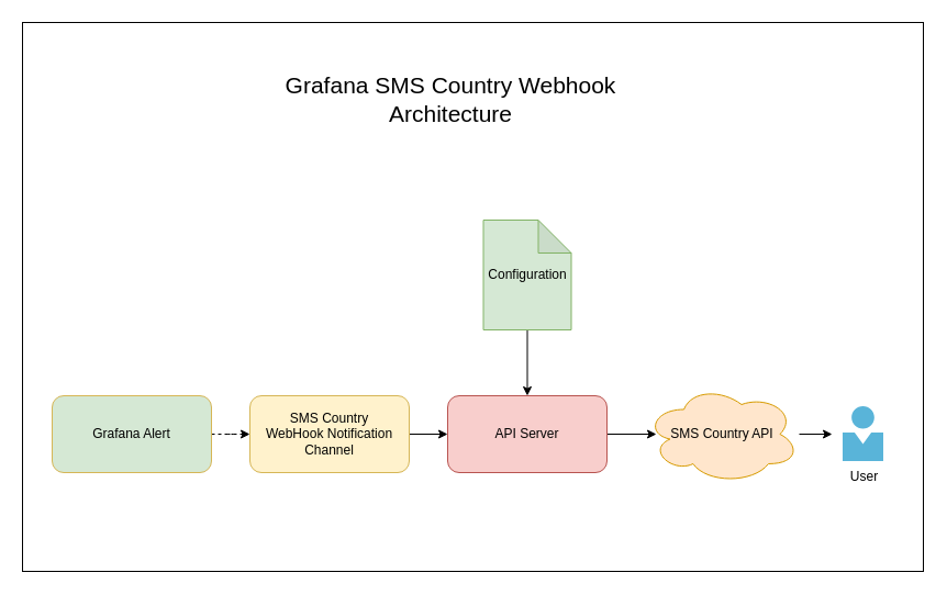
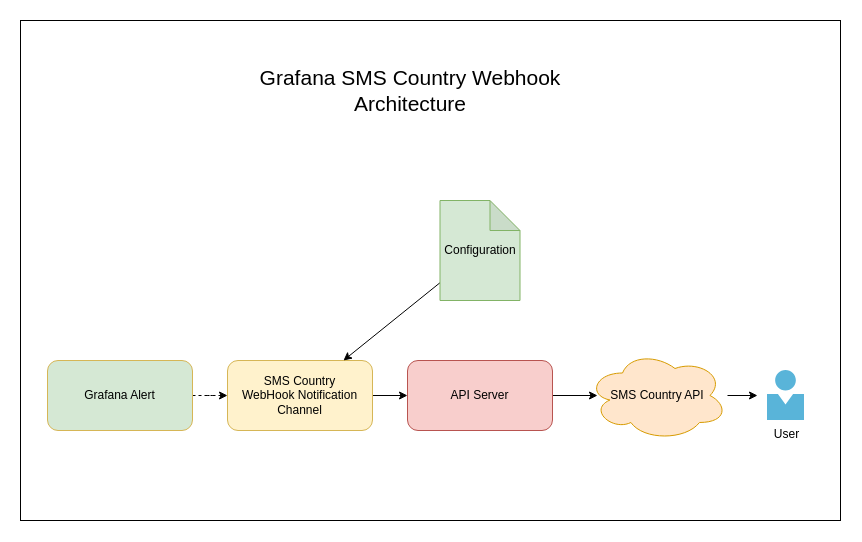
- <mxCell id="11" style="rounded=0;orthogonalLoop=1;jettySize=auto;html=1;entryX=0.5;entryY=0;entryDx=0;entryDy=0;" edge="1" parent="1" source="12" target="10"><mxGeometry relative="1" as="geometry" /></mxCell>
+ <mxCell id="11" style="rounded=0;orthogonalLoop=1;jettySize=auto;html=1;" edge="1" parent="1" source="12" target="6"><mxGeometry relative="1" as="geometry" /></mxCell>
